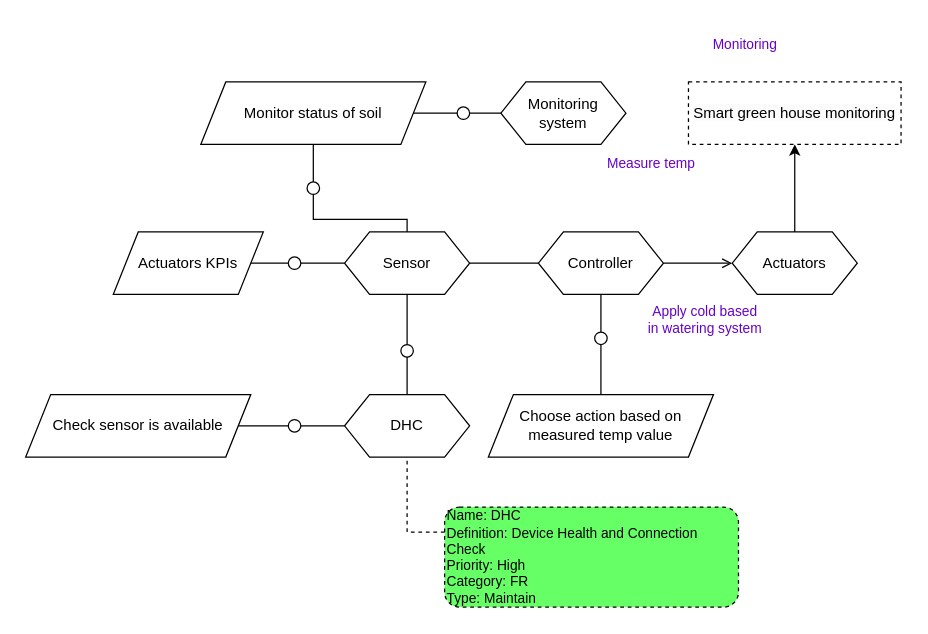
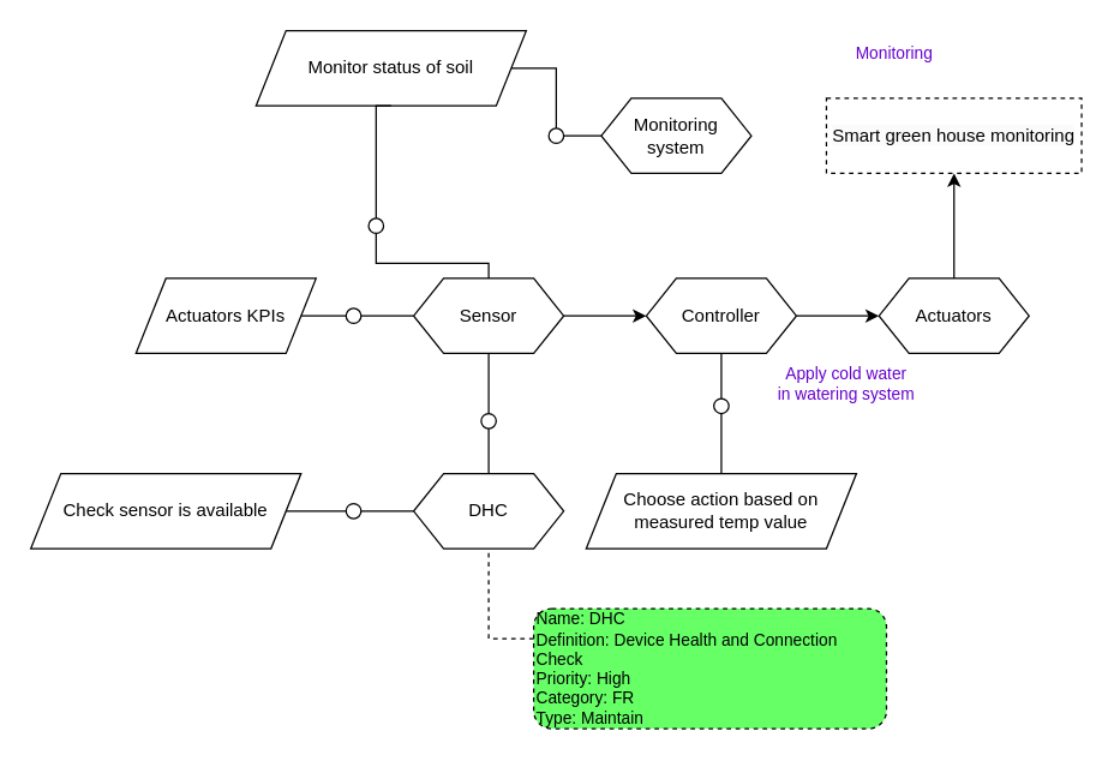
- <mxCell id="3" value="Monitor status of soil" style="shape=parallelogram;perimeter=parallelogramPerimeter;whiteSpace=wrap;html=1;fixedSize=1;" parent="1" vertex="1"><mxGeometry x="160" y="65" width="180" height="50" as="geometry" /></mxCell>
+ <mxCell id="3" value="Monitor status of soil" style="shape=parallelogram;perimeter=parallelogramPerimeter;whiteSpace=wrap;html=1;fixedSize=1;" parent="1" vertex="1"><mxGeometry x="170" y="20" width="180" height="50" as="geometry" /></mxCell>
- <mxCell id="33" value="&lt;font color=&quot;#6600cc&quot; style=&quot;font-size: 11px;&quot;&gt;Measure temp&lt;/font&gt;" style="text;html=1;align=center;verticalAlign=middle;resizable=0;points=[];autosize=1;strokeColor=none;fillColor=none;" parent="1" vertex="1"><mxGeometry x="475" y="115" width="90" height="30" as="geometry" /></mxCell>
- <mxCell id="9" value="" style="edgeStyle=orthogonalEdgeStyle;rounded=0;orthogonalLoop=1;jettySize=auto;html=1;endArrow=none;" parent="1" source="11" target="7" edge="1"><mxGeometry relative="1" as="geometry" /></mxCell>
+ <mxCell id="9" value="" style="edgeStyle=orthogonalEdgeStyle;rounded=0;orthogonalLoop=1;jettySize=auto;html=1;" parent="1" source="11" target="7" edge="1"><mxGeometry relative="1" as="geometry" /></mxCell>
- <mxCell id="6" value="" style="edgeStyle=orthogonalEdgeStyle;rounded=0;orthogonalLoop=1;jettySize=auto;html=1;endArrow=open;" parent="1" source="7" target="20" edge="1"><mxGeometry relative="1" as="geometry" /></mxCell>
+ <mxCell id="6" value="" style="edgeStyle=orthogonalEdgeStyle;rounded=0;orthogonalLoop=1;jettySize=auto;html=1;" parent="1" source="7" target="20" edge="1"><mxGeometry relative="1" as="geometry" /></mxCell>
- <mxCell id="35" value="&lt;font style=&quot;font-size: 11px;&quot; color=&quot;#6600cc&quot;&gt;Apply cold based&lt;/font&gt;&lt;div style=&quot;font-size: 11px;&quot;&gt;&lt;font style=&quot;font-size: 11px;&quot; color=&quot;#6600cc&quot;&gt;in watering system&lt;/font&gt;&lt;/div&gt;" style="text;html=1;align=center;verticalAlign=middle;resizable=0;points=[];autosize=1;strokeColor=none;fillColor=none;" parent="1" vertex="1"><mxGeometry x="508" y="235" width="110" height="40" as="geometry" /></mxCell>
+ <mxCell id="35" value="&lt;font style=&quot;font-size: 11px;&quot; color=&quot;#6600cc&quot;&gt;Apply cold water&lt;/font&gt;&lt;div style=&quot;font-size: 11px;&quot;&gt;&lt;font style=&quot;font-size: 11px;&quot; color=&quot;#6600cc&quot;&gt;in watering system&lt;/font&gt;&lt;/div&gt;" style="text;html=1;align=center;verticalAlign=middle;resizable=0;points=[];autosize=1;strokeColor=none;fillColor=none;" parent="1" vertex="1"><mxGeometry x="508" y="235" width="110" height="40" as="geometry" /></mxCell>
